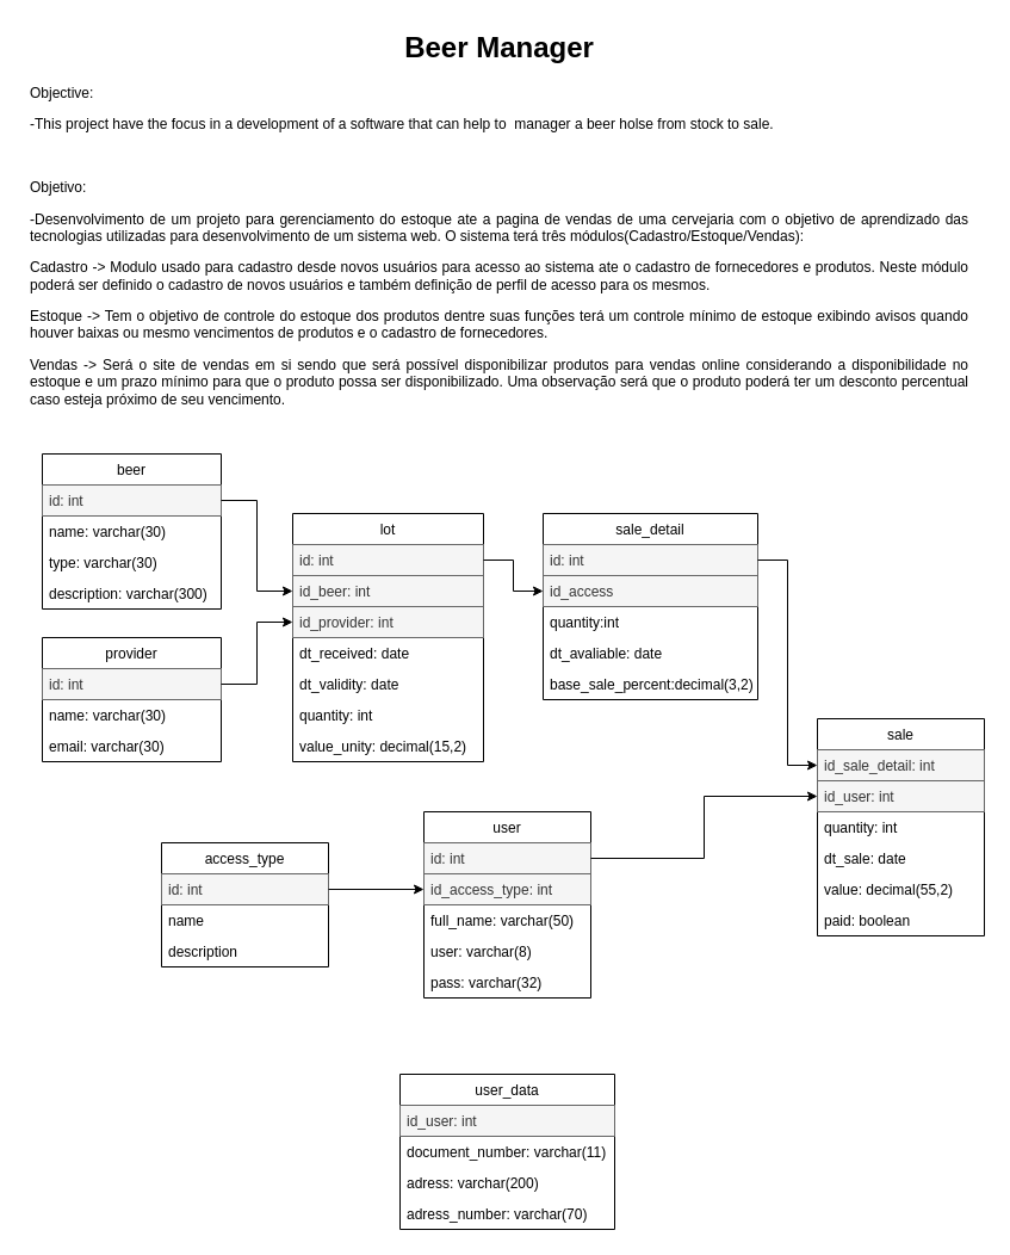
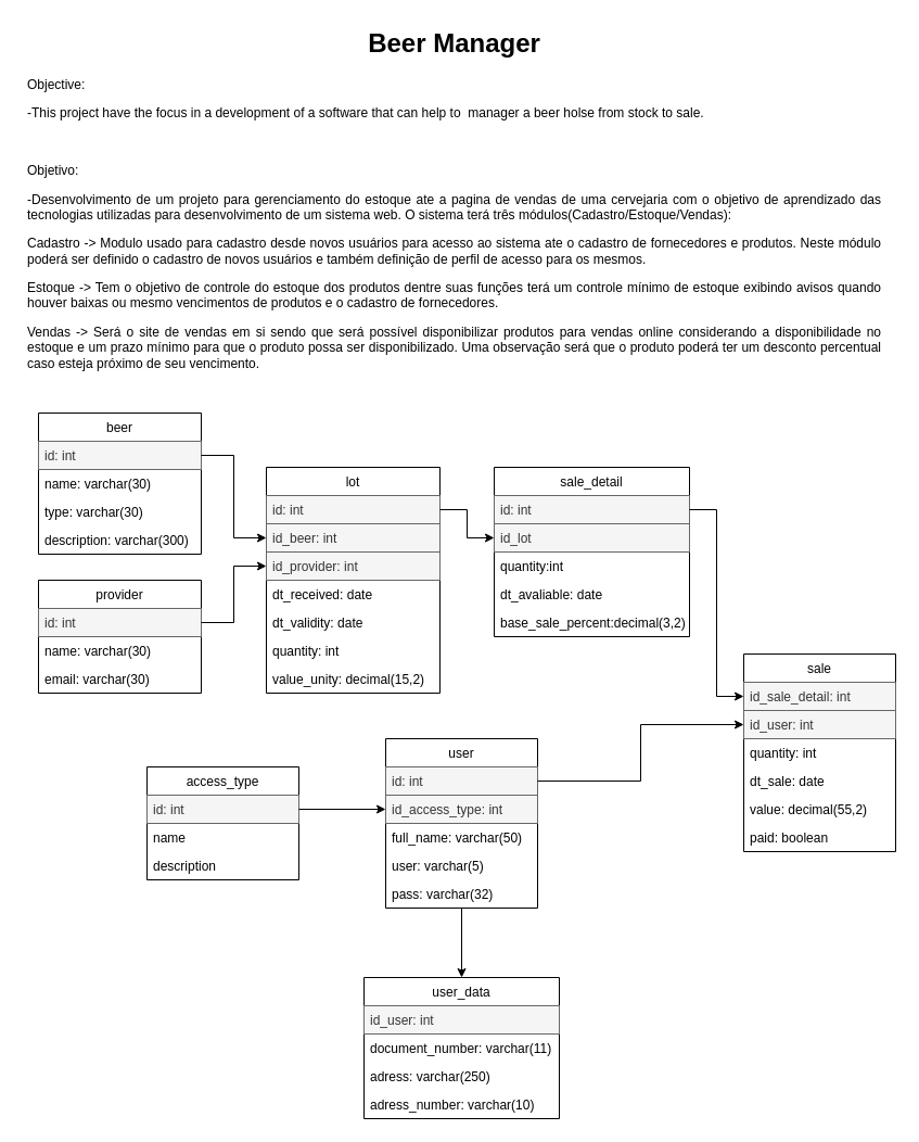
- <mxCell id="48" value="id_access" style="text;strokeColor=#666666;fillColor=#f5f5f5;align=left;verticalAlign=top;spacingLeft=4;spacingRight=4;overflow=hidden;rotatable=0;points=[[0,0.5],[1,0.5]];portConstraint=eastwest;fontColor=#333333;" vertex="1" parent="46"><mxGeometry y="52" width="180" height="26" as="geometry" /></mxCell>
+ <mxCell id="48" value="id_lot" style="text;strokeColor=#666666;fillColor=#f5f5f5;align=left;verticalAlign=top;spacingLeft=4;spacingRight=4;overflow=hidden;rotatable=0;points=[[0,0.5],[1,0.5]];portConstraint=eastwest;fontColor=#333333;" vertex="1" parent="46"><mxGeometry y="52" width="180" height="26" as="geometry" /></mxCell>
- <mxCell id="27" value="user: varchar(8)" style="text;strokeColor=none;fillColor=none;align=left;verticalAlign=top;spacingLeft=4;spacingRight=4;overflow=hidden;rotatable=0;points=[[0,0.5],[1,0.5]];portConstraint=eastwest;" vertex="1" parent="23"><mxGeometry y="104" width="140" height="26" as="geometry" /></mxCell>
+ <mxCell id="27" value="user: varchar(5)" style="text;strokeColor=none;fillColor=none;align=left;verticalAlign=top;spacingLeft=4;spacingRight=4;overflow=hidden;rotatable=0;points=[[0,0.5],[1,0.5]];portConstraint=eastwest;" vertex="1" parent="23"><mxGeometry y="104" width="140" height="26" as="geometry" /></mxCell>
+ <mxCell id="22" value="" style="edgeStyle=orthogonalEdgeStyle;rounded=0;orthogonalLoop=1;jettySize=auto;html=1;" edge="1" parent="1" source="23" target="34"><mxGeometry relative="1" as="geometry" /></mxCell>
- <mxCell id="37" value="adress: varchar(200)" style="text;strokeColor=none;fillColor=none;align=left;verticalAlign=top;spacingLeft=4;spacingRight=4;overflow=hidden;rotatable=0;points=[[0,0.5],[1,0.5]];portConstraint=eastwest;" vertex="1" parent="34"><mxGeometry y="78" width="180" height="26" as="geometry" /></mxCell>
+ <mxCell id="37" value="adress: varchar(250)" style="text;strokeColor=none;fillColor=none;align=left;verticalAlign=top;spacingLeft=4;spacingRight=4;overflow=hidden;rotatable=0;points=[[0,0.5],[1,0.5]];portConstraint=eastwest;" vertex="1" parent="34"><mxGeometry y="78" width="180" height="26" as="geometry" /></mxCell>
- <mxCell id="38" value="adress_number: varchar(70)" style="text;strokeColor=none;fillColor=none;align=left;verticalAlign=top;spacingLeft=4;spacingRight=4;overflow=hidden;rotatable=0;points=[[0,0.5],[1,0.5]];portConstraint=eastwest;" vertex="1" parent="34"><mxGeometry y="104" width="180" height="26" as="geometry" /></mxCell>
+ <mxCell id="38" value="adress_number: varchar(10)" style="text;strokeColor=none;fillColor=none;align=left;verticalAlign=top;spacingLeft=4;spacingRight=4;overflow=hidden;rotatable=0;points=[[0,0.5],[1,0.5]];portConstraint=eastwest;" vertex="1" parent="34"><mxGeometry y="104" width="180" height="26" as="geometry" /></mxCell>
